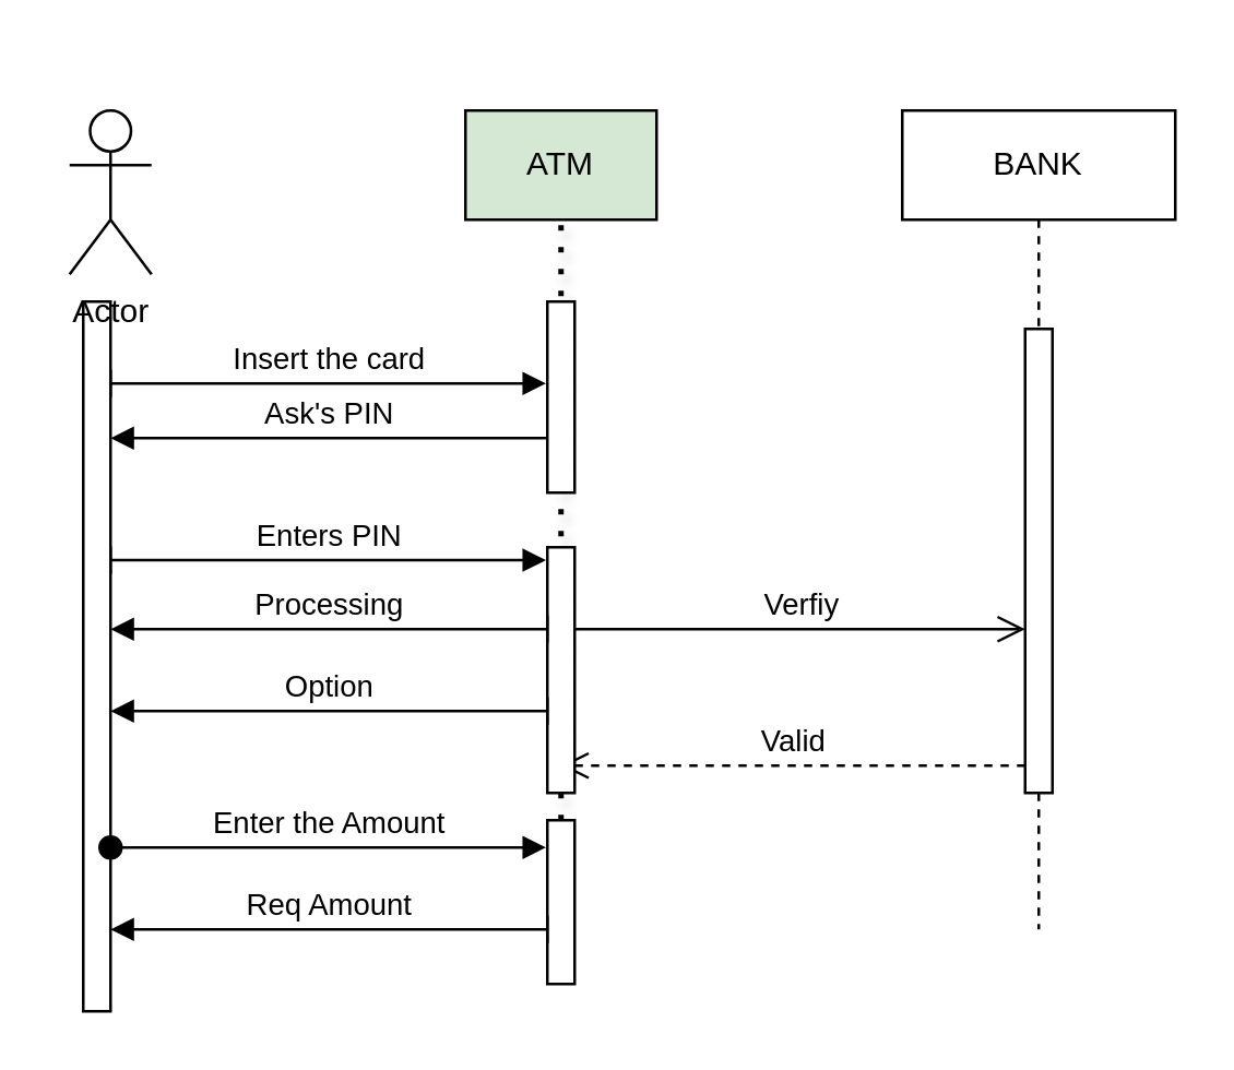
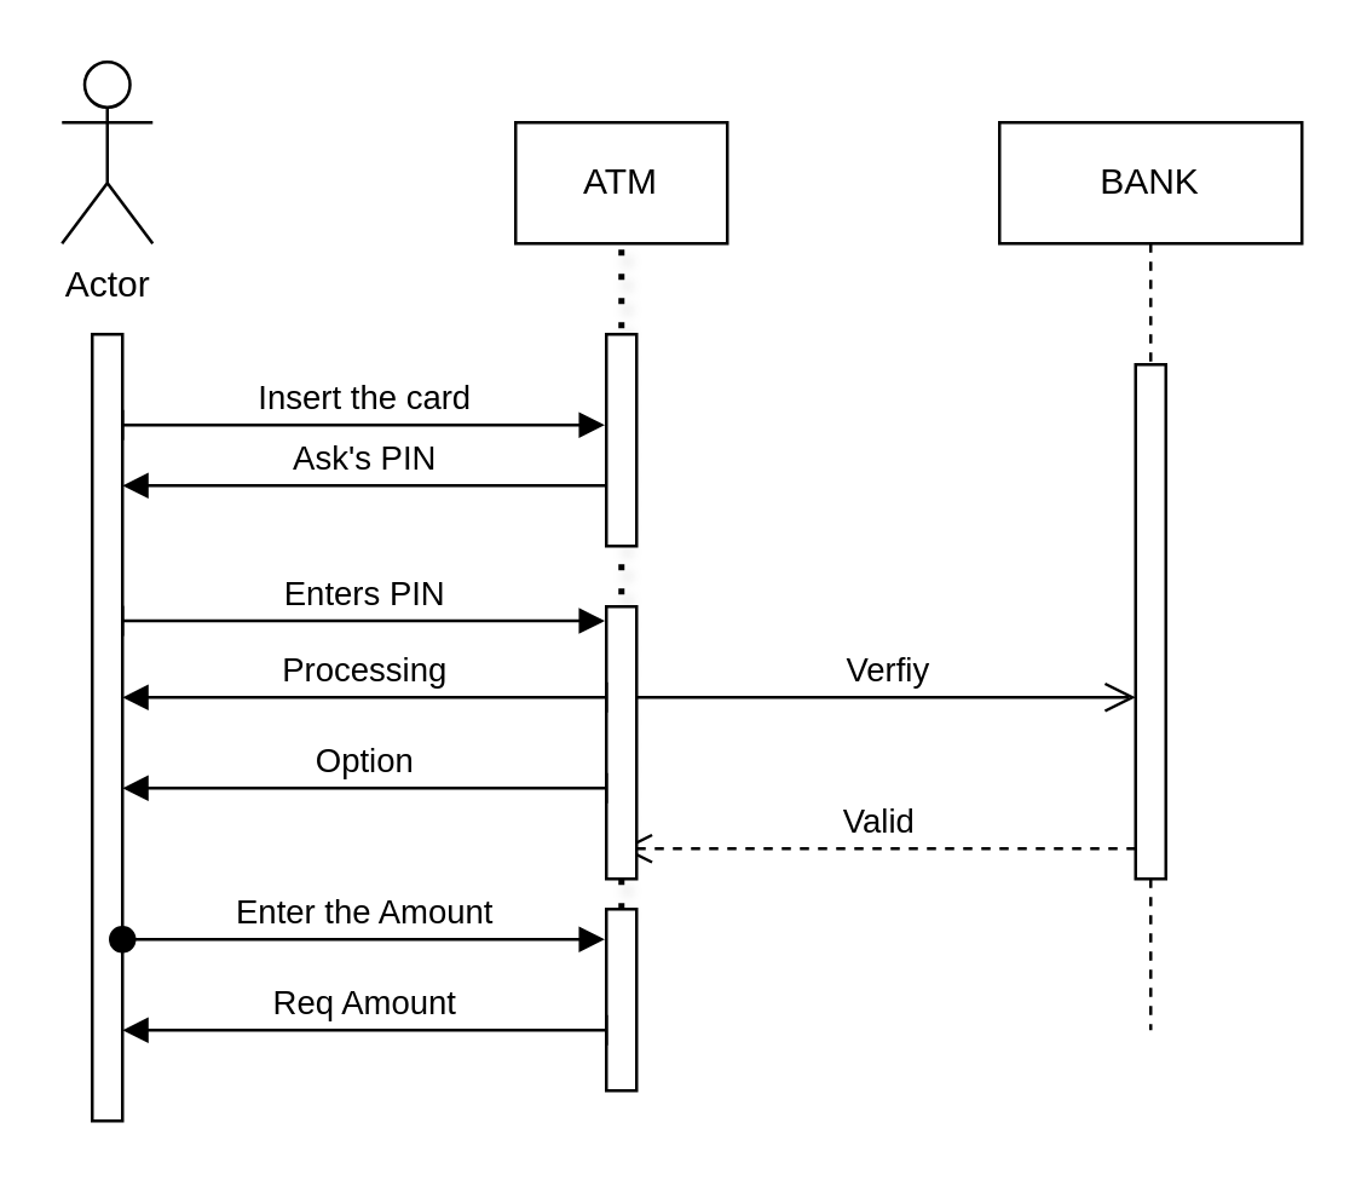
- <mxCell id="19" value="ATM" style="rounded=0;whiteSpace=wrap;html=1;fillColor=#d5e8d4;" vertex="1" parent="1"><mxGeometry x="170" y="40" width="70" height="40" as="geometry" /></mxCell>
+ <mxCell id="19" value="ATM" style="rounded=0;whiteSpace=wrap;html=1;" vertex="1" parent="1"><mxGeometry x="170" y="40" width="70" height="40" as="geometry" /></mxCell>
- <mxCell id="8" value="Actor" style="shape=umlActor;verticalLabelPosition=bottom;verticalAlign=top;html=1;" vertex="1" parent="1"><mxGeometry x="25" y="40" width="30" height="60" as="geometry" /></mxCell>
+ <mxCell id="8" value="Actor" style="shape=umlActor;verticalLabelPosition=bottom;verticalAlign=top;html=1;" vertex="1" parent="1"><mxGeometry x="20" y="20" width="30" height="60" as="geometry" /></mxCell>
